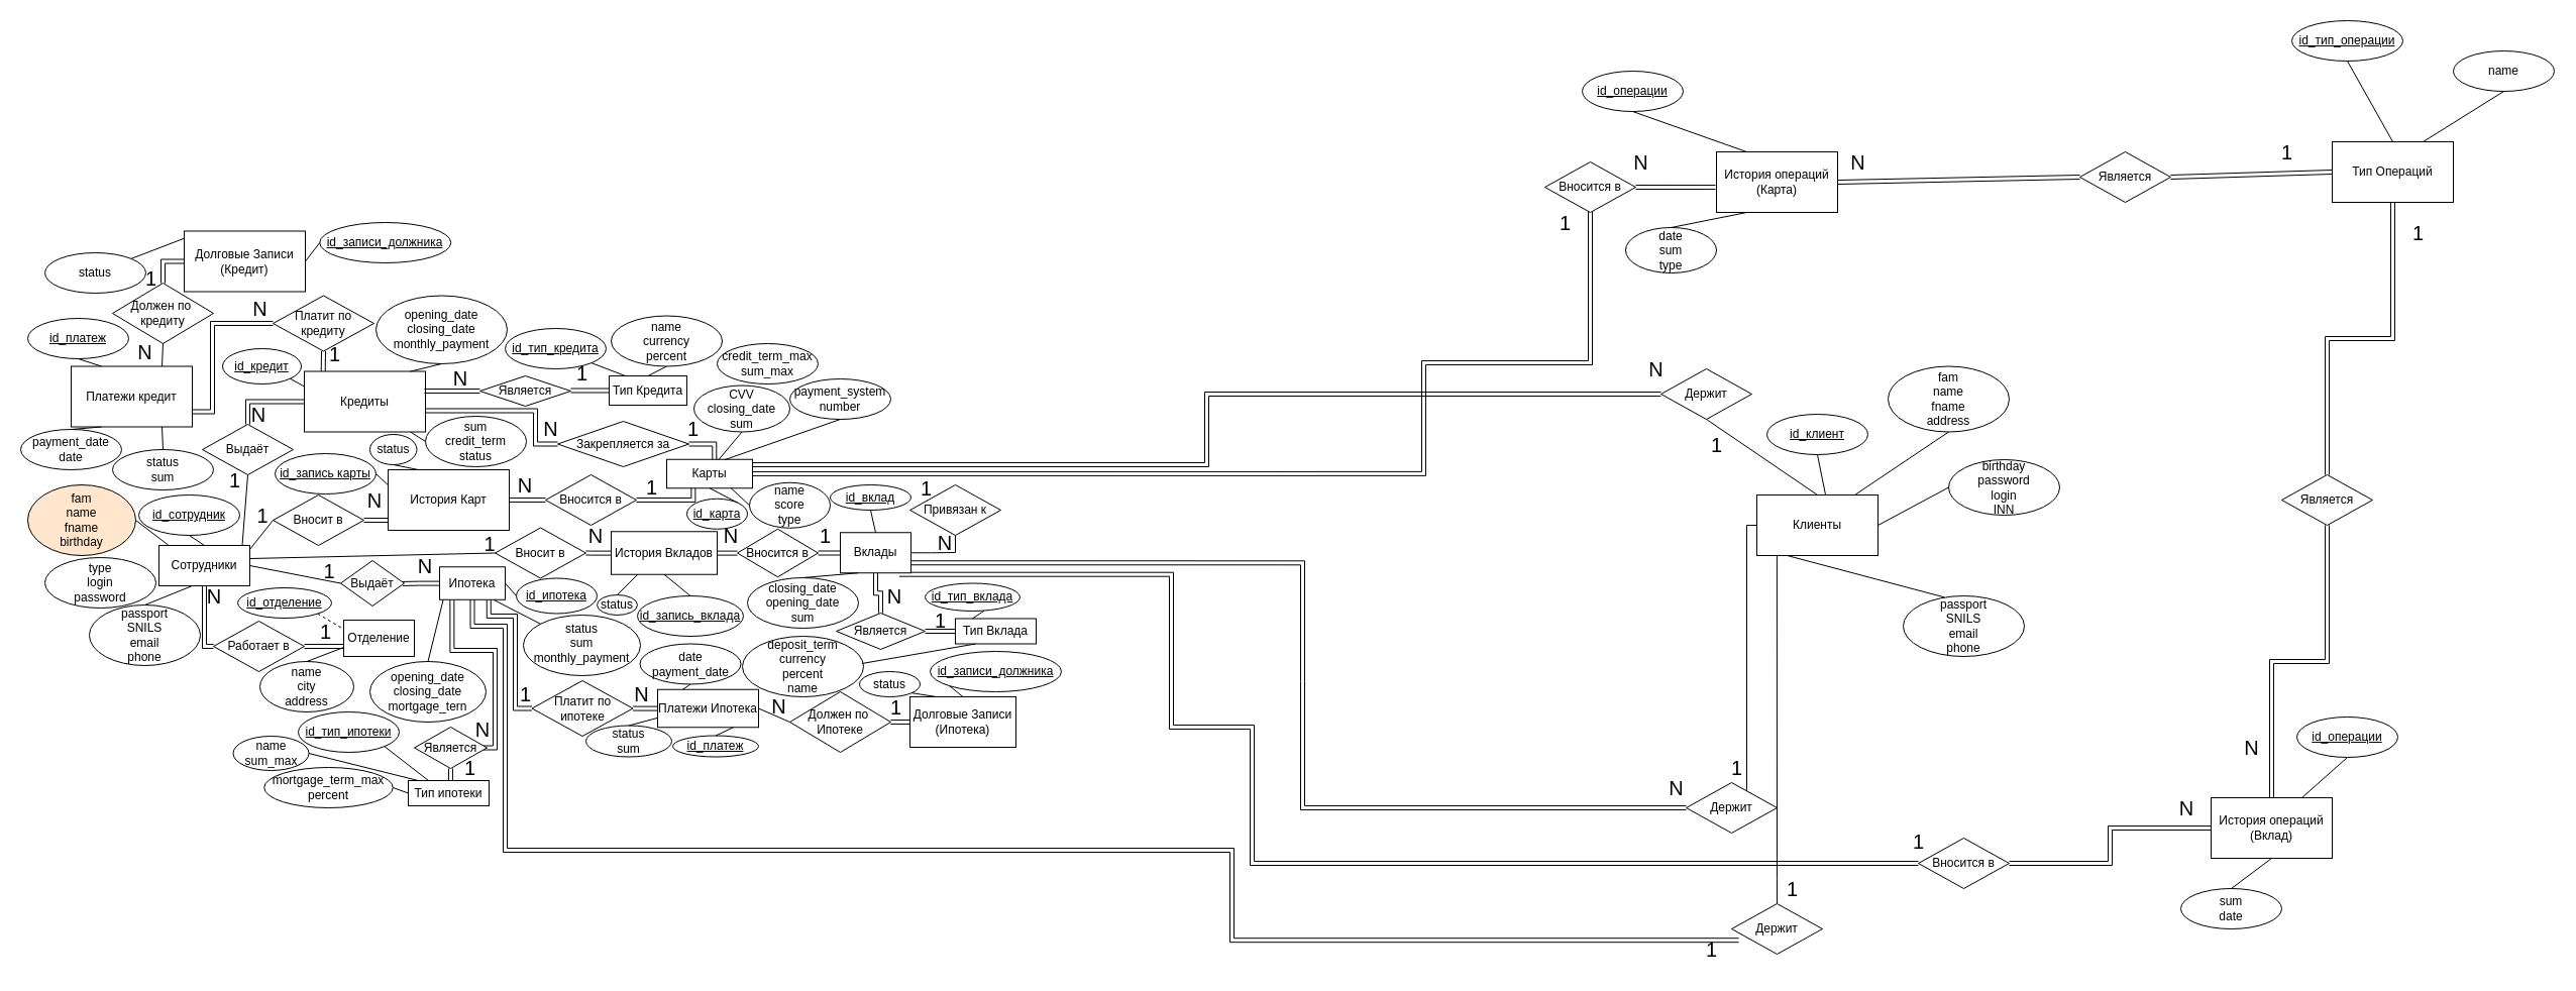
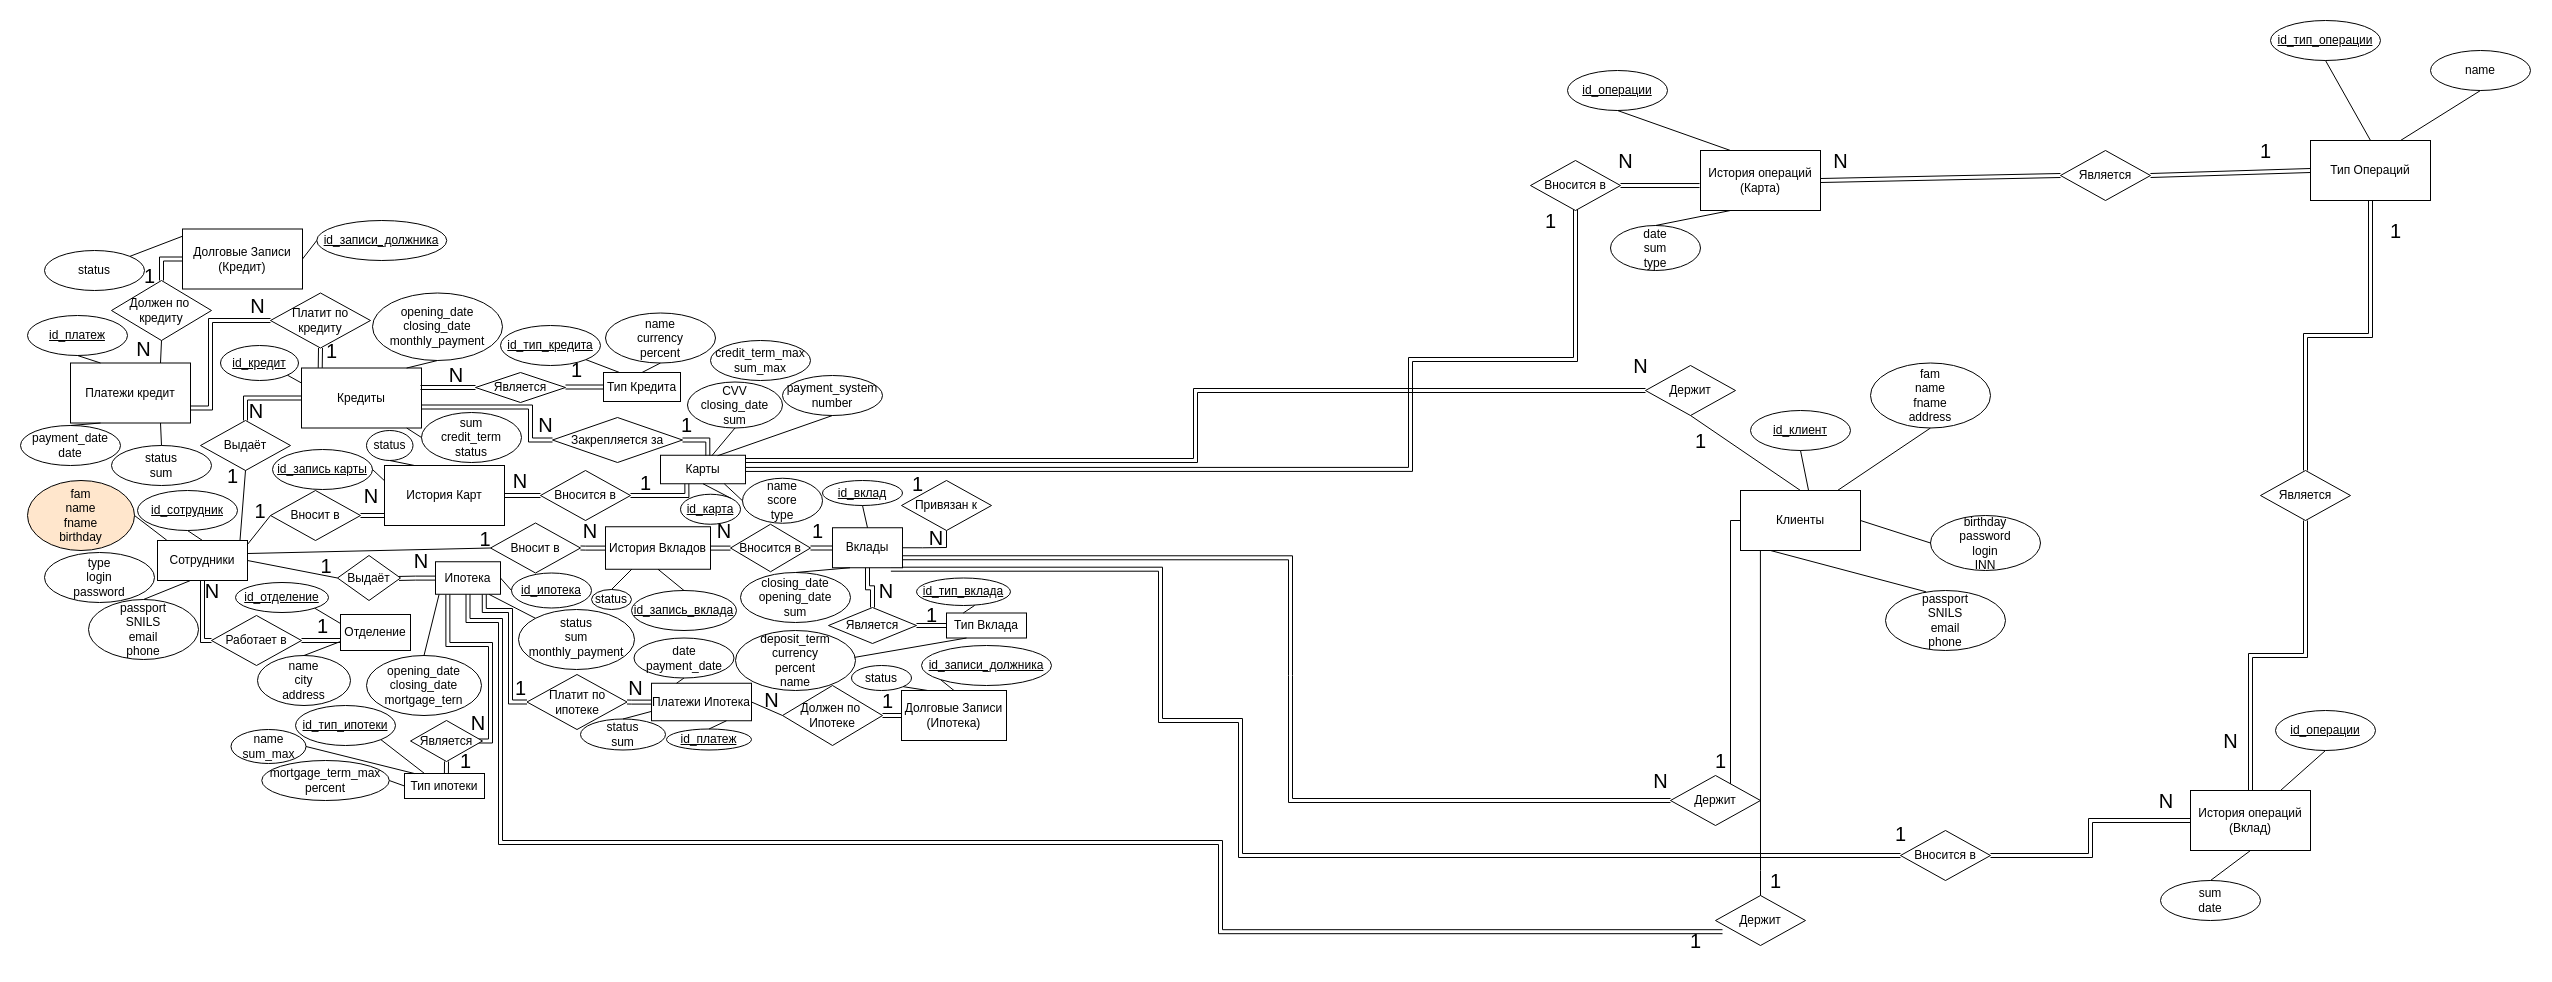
- <mxCell id="150" value="birthday&lt;br&gt;password&lt;br&gt;login&lt;br&gt;INN" style="ellipse;whiteSpace=wrap;html=1;" parent="1" vertex="1"><mxGeometry x="1930" y="455" width="110" height="55" as="geometry" /></mxCell>
+ <mxCell id="150" value="birthday&lt;br&gt;password&lt;br&gt;login&lt;br&gt;INN" style="ellipse;whiteSpace=wrap;html=1;" parent="1" vertex="1"><mxGeometry x="1930" y="515" width="110" height="55" as="geometry" /></mxCell>
- <mxCell id="16" value="" style="endArrow=none;html=1;rounded=0;entryX=0;entryY=0.25;entryDx=0;entryDy=0;exitX=1;exitY=1;exitDx=0;exitDy=0;dashed=1;" parent="1" source="13" target="12" edge="1"><mxGeometry width="50" height="50" relative="1" as="geometry"><mxPoint x="490" y="880" as="sourcePoint" /><mxPoint x="514" y="780" as="targetPoint" /></mxGeometry></mxCell>
+ <mxCell id="16" value="" style="endArrow=none;html=1;rounded=0;entryX=0;entryY=0.25;entryDx=0;entryDy=0;exitX=1;exitY=1;exitDx=0;exitDy=0;" parent="1" source="13" target="12" edge="1"><mxGeometry width="50" height="50" relative="1" as="geometry"><mxPoint x="490" y="880" as="sourcePoint" /><mxPoint x="514" y="780" as="targetPoint" /></mxGeometry></mxCell>
